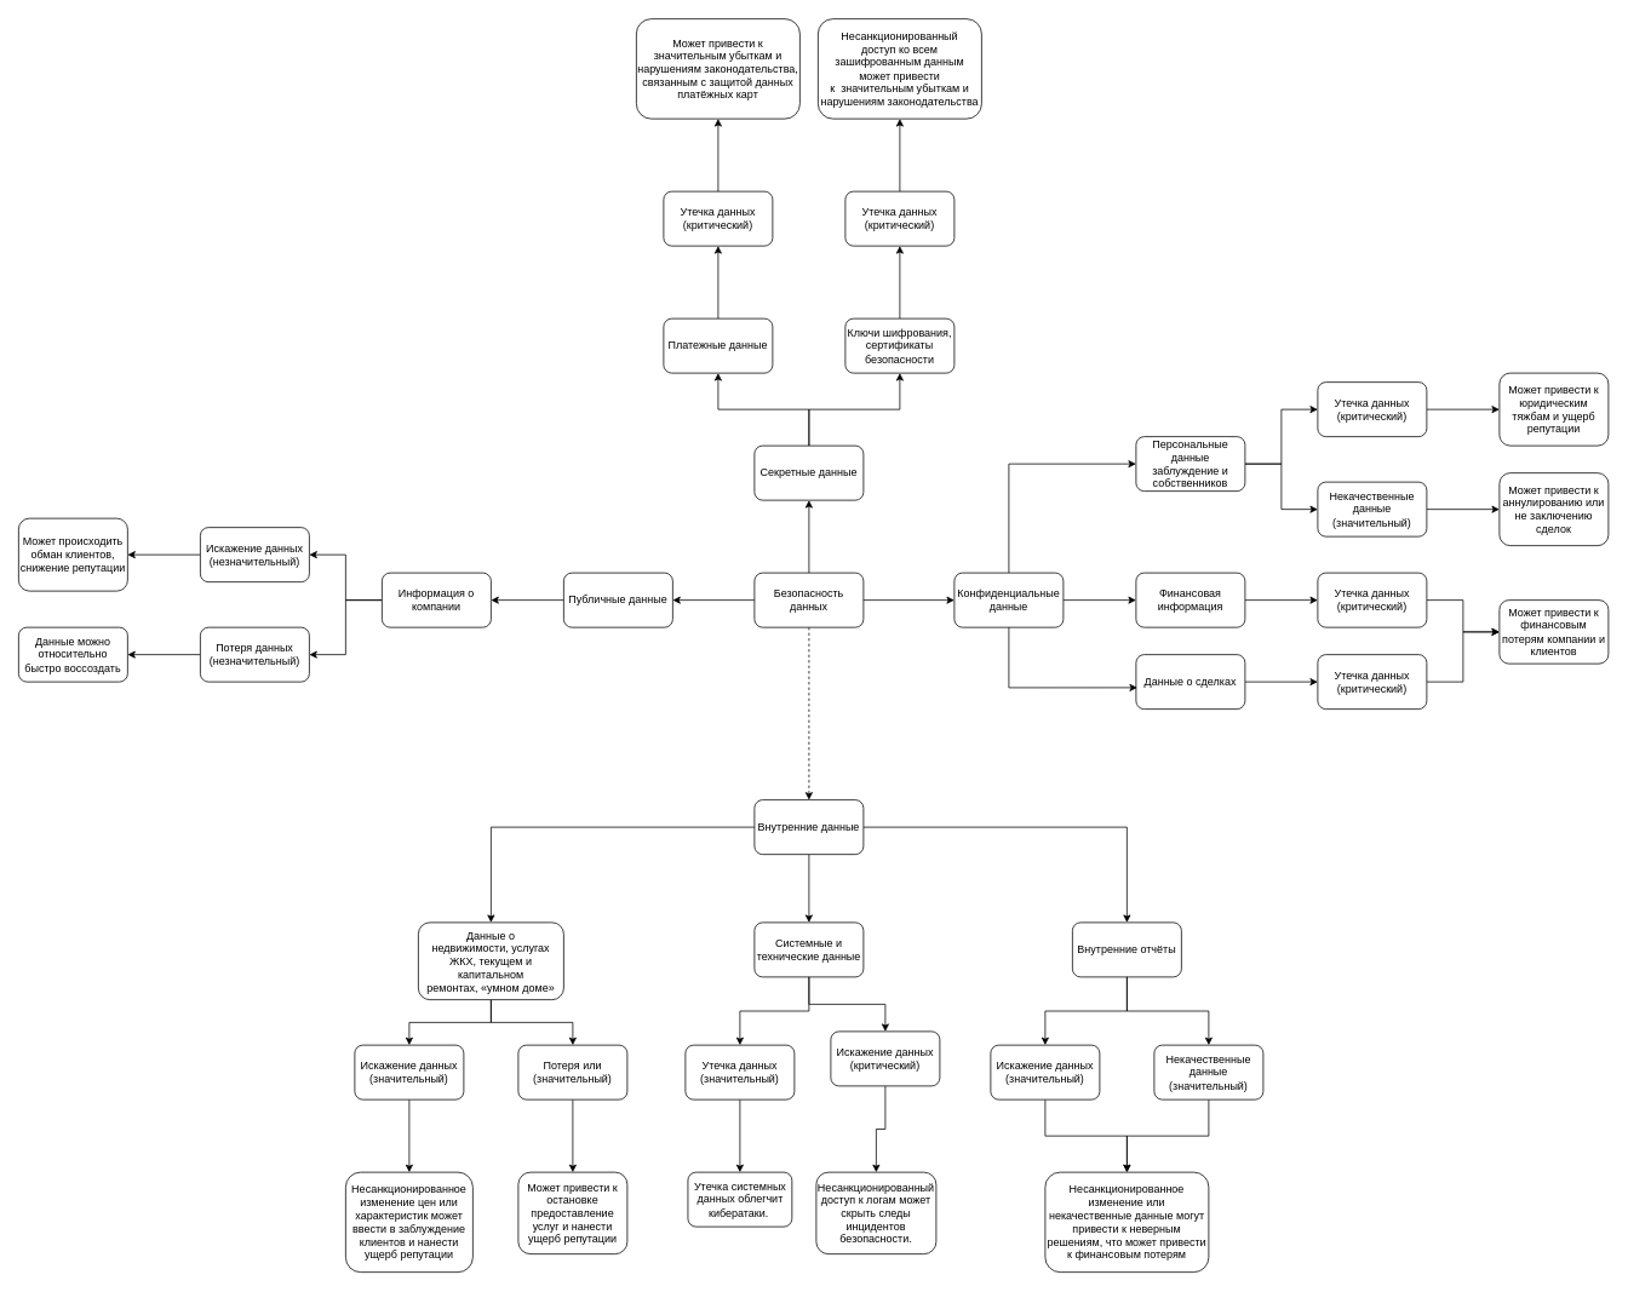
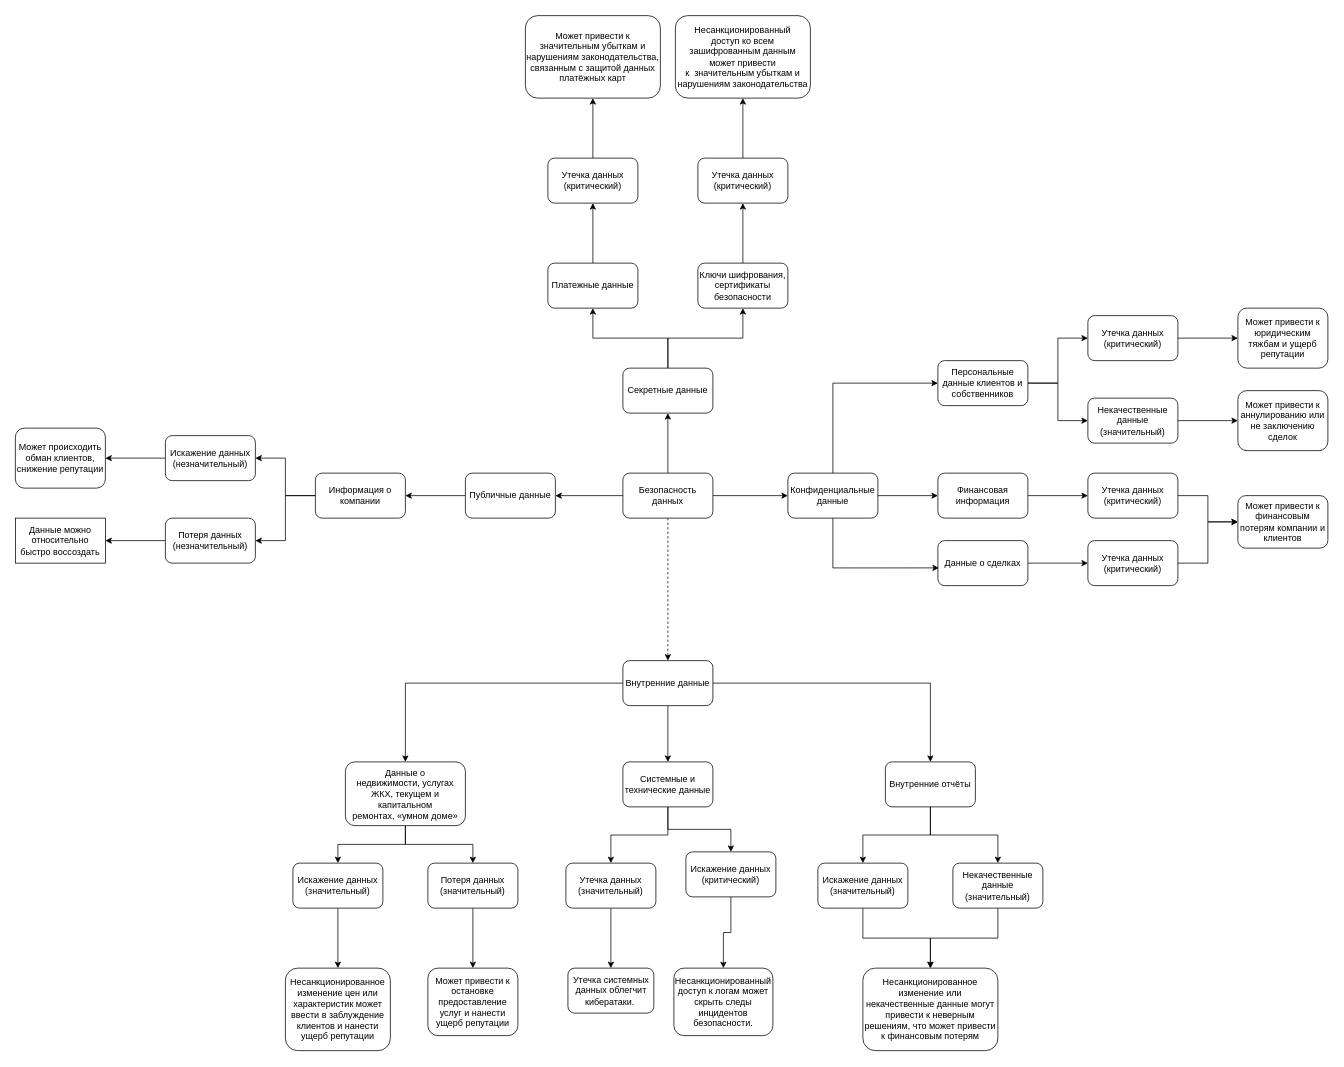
- <mxCell id="53" value="&lt;span style=&quot;background-color: rgb(255, 255, 255);&quot;&gt;Персональные данные заблуждение и собственников&lt;/span&gt;" style="rounded=1;whiteSpace=wrap;html=1;" parent="1" vertex="1"><mxGeometry x="1250" y="480" width="120" height="60" as="geometry" /></mxCell>
+ <mxCell id="53" value="&lt;span style=&quot;background-color: rgb(255, 255, 255);&quot;&gt;Персональные данные клиентов и собственников&lt;/span&gt;" style="rounded=1;whiteSpace=wrap;html=1;" parent="1" vertex="1"><mxGeometry x="1250" y="480" width="120" height="60" as="geometry" /></mxCell>
- <mxCell id="27" value="&lt;div&gt;Данные можно относительно быстро воссоздать&lt;/div&gt;" style="rounded=1;whiteSpace=wrap;html=1;" parent="1" vertex="1"><mxGeometry x="20" y="690" width="120" height="60" as="geometry" /></mxCell>
+ <mxCell id="27" value="&lt;div&gt;Данные можно относительно быстро воссоздать&lt;/div&gt;" style="whiteSpace=wrap;html=1;rounded=0;" parent="1" vertex="1"><mxGeometry x="20" y="690" width="120" height="60" as="geometry" /></mxCell>
- <mxCell id="37" value="Потеря или&lt;div&gt;(значительный)&lt;br&gt;&lt;/div&gt;" style="rounded=1;whiteSpace=wrap;html=1;" parent="1" vertex="1"><mxGeometry x="570" y="1150" width="120" height="60" as="geometry" /></mxCell>
+ <mxCell id="37" value="Потеря данных&lt;div&gt;(значительный)&lt;br&gt;&lt;/div&gt;" style="rounded=1;whiteSpace=wrap;html=1;" parent="1" vertex="1"><mxGeometry x="570" y="1150" width="120" height="60" as="geometry" /></mxCell>
